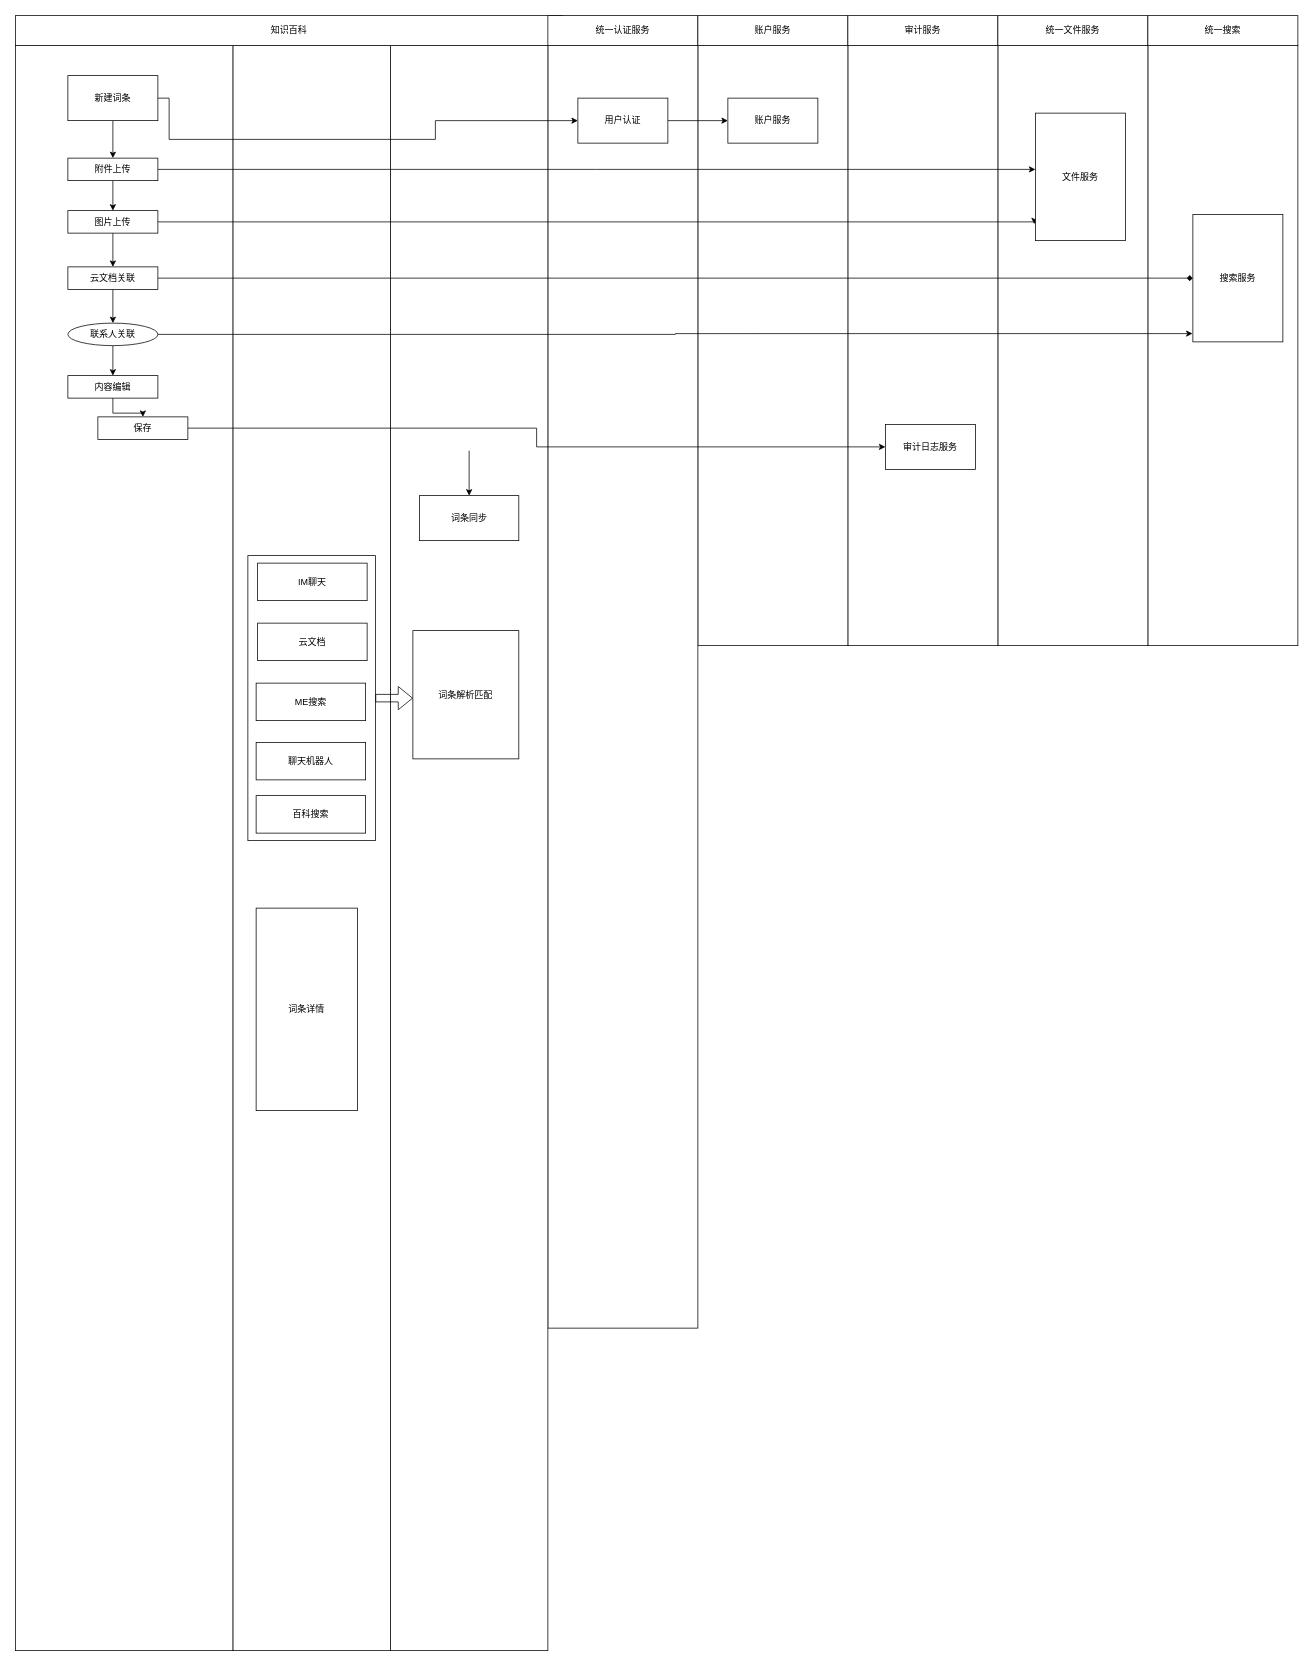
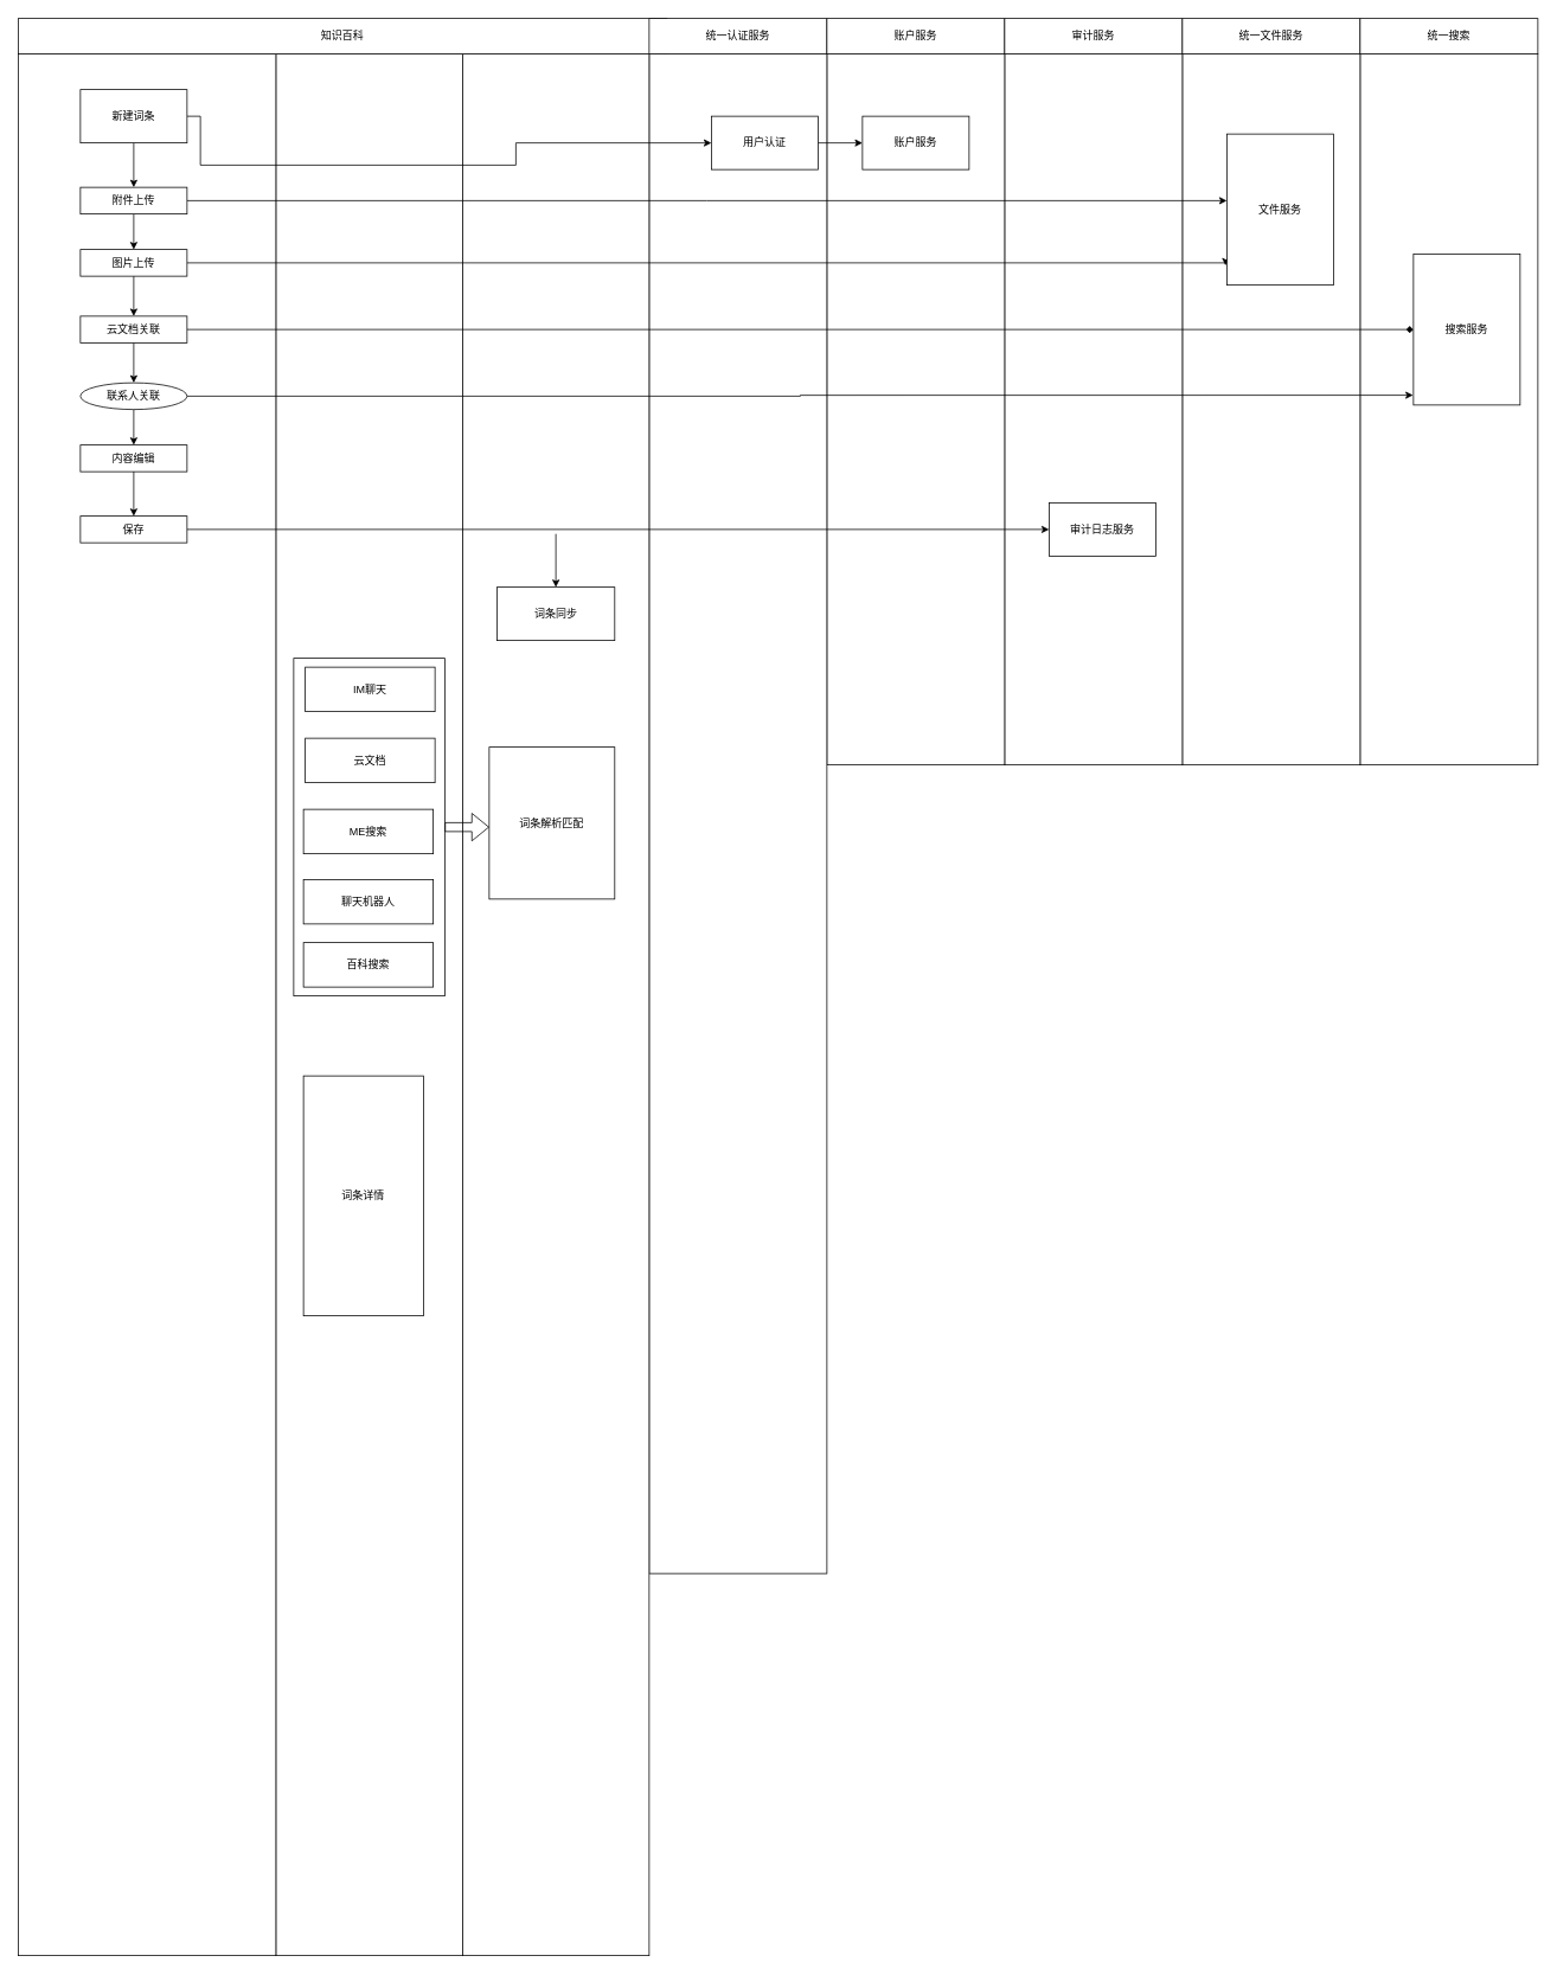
- <mxCell id="32" value="用户认证" style="rounded=0;whiteSpace=wrap;html=1;" vertex="1" parent="1"><mxGeometry x="770" y="130" width="120" height="60" as="geometry" /></mxCell>
+ <mxCell id="32" value="用户认证" style="rounded=0;whiteSpace=wrap;html=1;" vertex="1" parent="1"><mxGeometry x="800" y="130" width="120" height="60" as="geometry" /></mxCell>
- <mxCell id="41" value="保存" style="whiteSpace=wrap;html=1;rounded=0;" vertex="1" parent="1"><mxGeometry x="130" y="555" width="120" height="30" as="geometry" /></mxCell>
+ <mxCell id="41" value="保存" style="whiteSpace=wrap;html=1;rounded=0;" vertex="1" parent="1"><mxGeometry x="90" y="580" width="120" height="30" as="geometry" /></mxCell>
